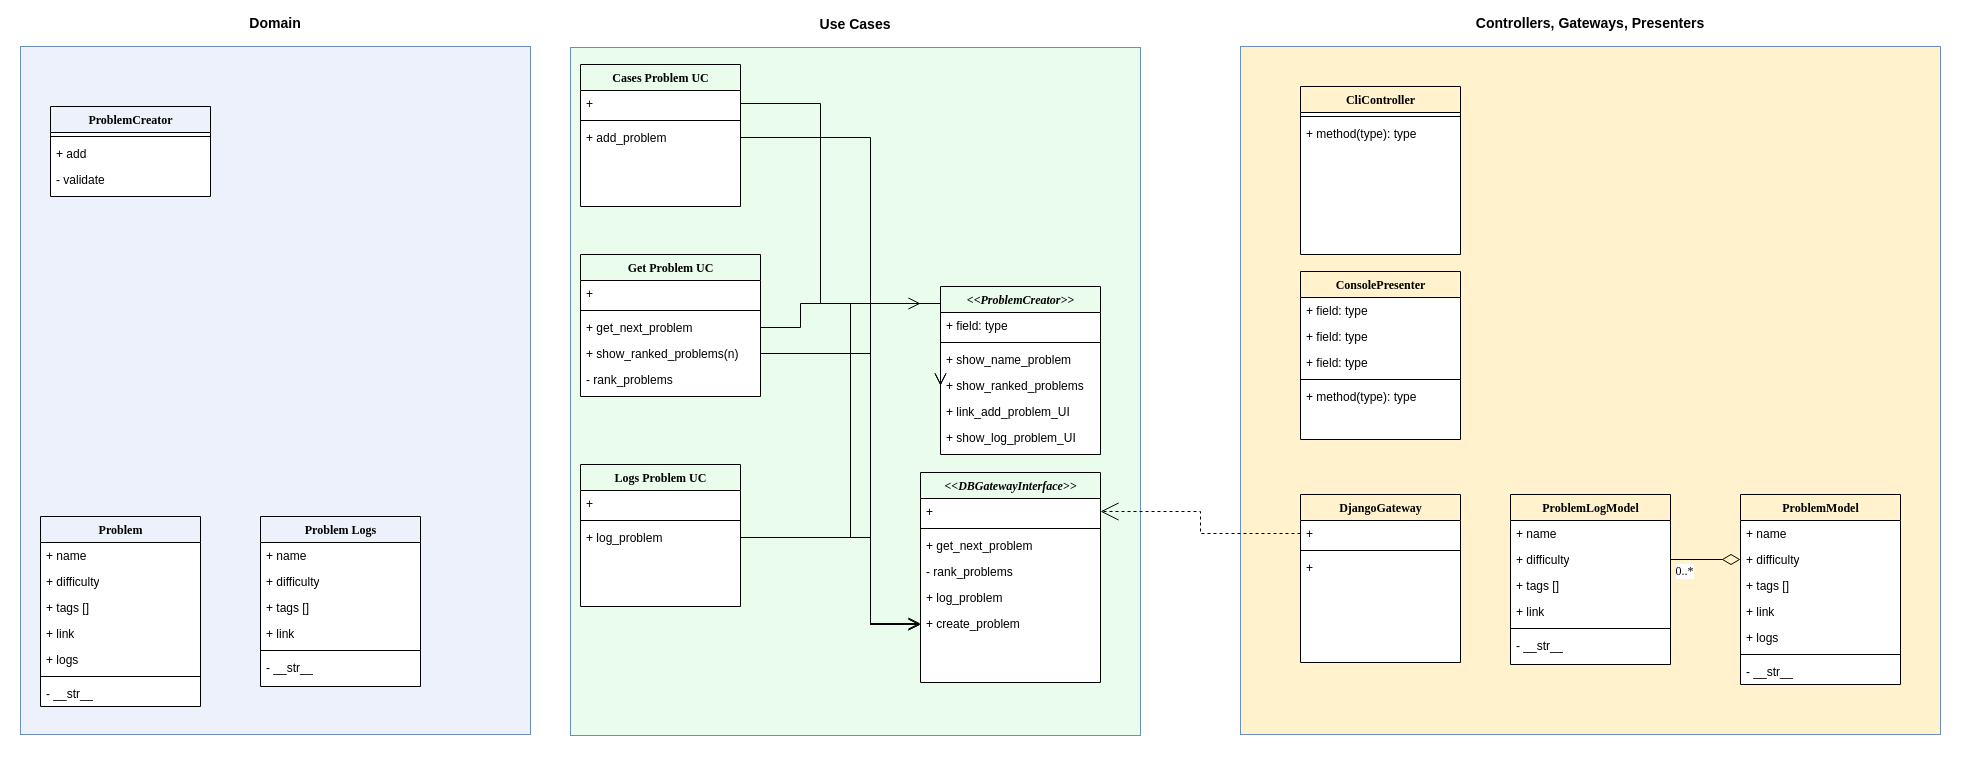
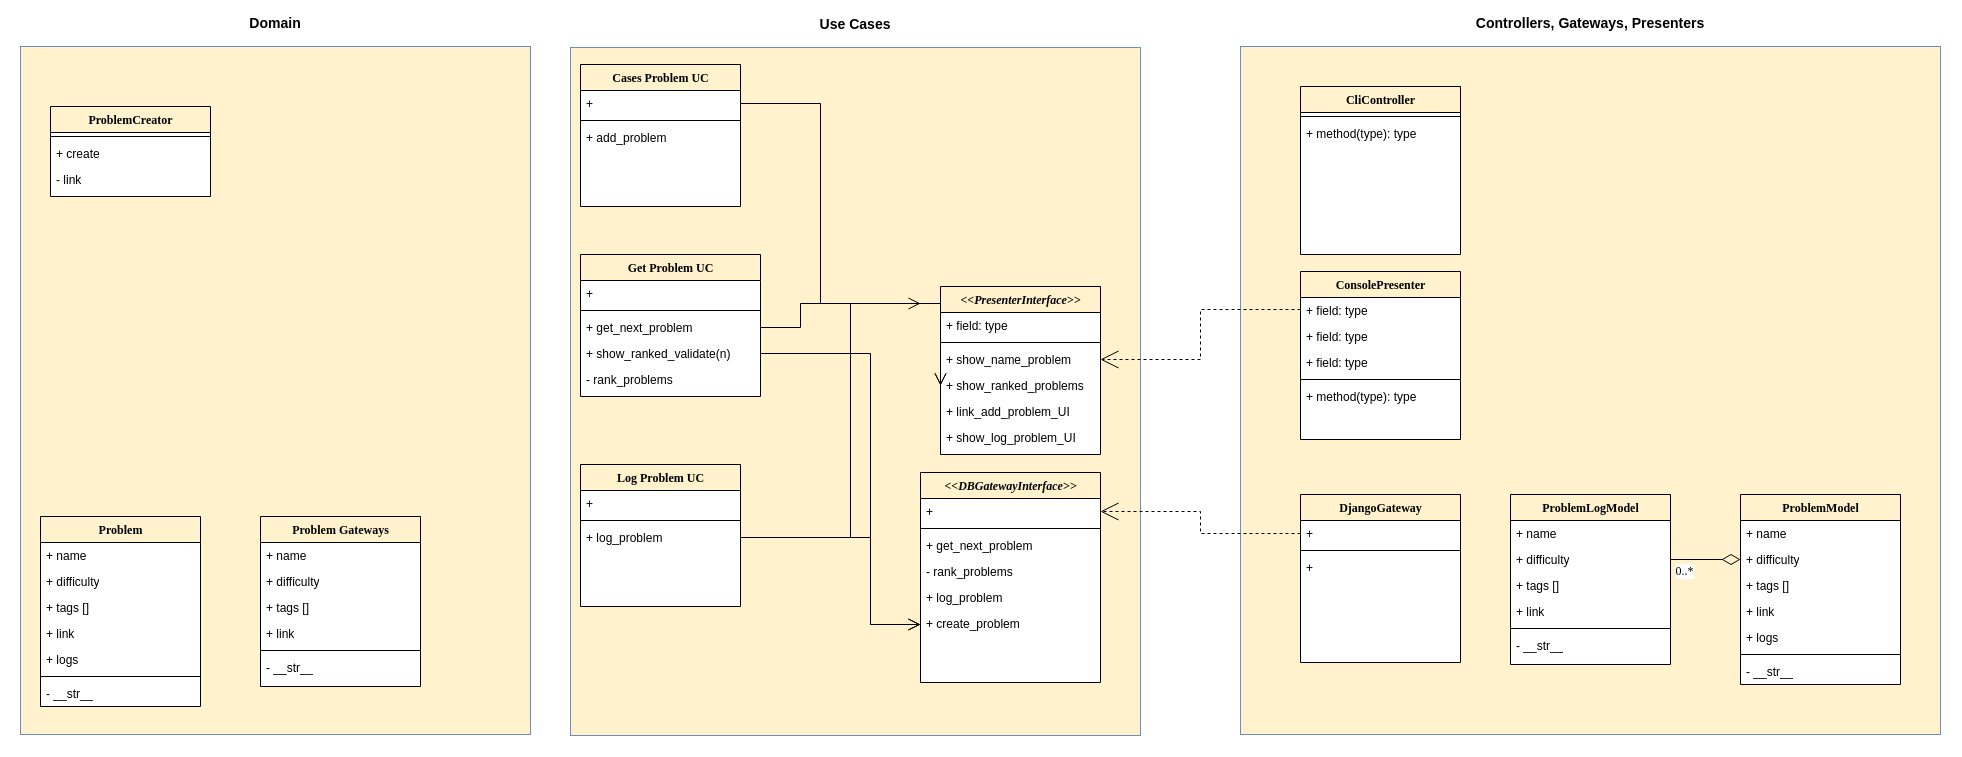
- <mxCell id="85" value="+ add" style="text;html=1;strokeColor=none;fillColor=none;align=left;verticalAlign=top;spacingLeft=4;spacingRight=4;whiteSpace=wrap;overflow=hidden;rotatable=0;points=[[0,0.5],[1,0.5]];portConstraint=eastwest;" parent="83" vertex="1"><mxGeometry y="34" width="160" height="26" as="geometry" /></mxCell>
+ <mxCell id="85" value="+ create" style="text;html=1;strokeColor=none;fillColor=none;align=left;verticalAlign=top;spacingLeft=4;spacingRight=4;whiteSpace=wrap;overflow=hidden;rotatable=0;points=[[0,0.5],[1,0.5]];portConstraint=eastwest;" parent="83" vertex="1"><mxGeometry y="34" width="160" height="26" as="geometry" /></mxCell>
- <mxCell id="80" style="edgeStyle=orthogonalEdgeStyle;rounded=0;html=1;labelBackgroundColor=none;startArrow=none;startFill=0;startSize=10;endArrow=open;endFill=0;endSize=10;fontFamily=Verdana;fontSize=12;exitX=1;exitY=0.5;exitDx=0;exitDy=0;entryX=0;entryY=0.5;entryDx=0;entryDy=0;" parent="1" source="8" target="53" edge="1"><mxGeometry relative="1" as="geometry"><mxPoint x="740" y="146" as="sourcePoint" /><mxPoint x="920" y="346" as="targetPoint" /><Array as="points"><mxPoint x="870" y="111" /><mxPoint x="870" y="597" /></Array></mxGeometry></mxCell>
- <mxCell id="86" value="- validate" style="text;html=1;strokeColor=none;fillColor=none;align=left;verticalAlign=top;spacingLeft=4;spacingRight=4;whiteSpace=wrap;overflow=hidden;rotatable=0;points=[[0,0.5],[1,0.5]];portConstraint=eastwest;" parent="83" vertex="1"><mxGeometry y="60" width="160" height="26" as="geometry" /></mxCell>
+ <mxCell id="86" value="- link" style="text;html=1;strokeColor=none;fillColor=none;align=left;verticalAlign=top;spacingLeft=4;spacingRight=4;whiteSpace=wrap;overflow=hidden;rotatable=0;points=[[0,0.5],[1,0.5]];portConstraint=eastwest;" parent="83" vertex="1"><mxGeometry y="60" width="160" height="26" as="geometry" /></mxCell>
- <mxCell id="40" value="&lt;i&gt;&amp;lt;&amp;lt;ProblemCreator&amp;gt;&amp;gt;&lt;/i&gt;" style="swimlane;html=1;fontStyle=1;align=center;verticalAlign=top;childLayout=stackLayout;horizontal=1;startSize=26;horizontalStack=0;resizeParent=1;resizeLast=0;collapsible=1;marginBottom=0;swimlaneFillColor=#ffffff;rounded=0;shadow=0;comic=0;labelBackgroundColor=none;strokeWidth=1;fillColor=none;fontFamily=Verdana;fontSize=12" parent="1" vertex="1"><mxGeometry x="940" y="260" width="160" height="168" as="geometry" /></mxCell>
+ <mxCell id="40" value="&lt;i&gt;&amp;lt;&amp;lt;PresenterInterface&amp;gt;&amp;gt;&lt;/i&gt;" style="swimlane;html=1;fontStyle=1;align=center;verticalAlign=top;childLayout=stackLayout;horizontal=1;startSize=26;horizontalStack=0;resizeParent=1;resizeLast=0;collapsible=1;marginBottom=0;swimlaneFillColor=#ffffff;rounded=0;shadow=0;comic=0;labelBackgroundColor=none;strokeWidth=1;fillColor=none;fontFamily=Verdana;fontSize=12" parent="1" vertex="1"><mxGeometry x="940" y="260" width="160" height="168" as="geometry" /></mxCell>
+ <mxCell id="28" style="edgeStyle=orthogonalEdgeStyle;rounded=0;html=1;dashed=1;labelBackgroundColor=none;startArrow=none;startFill=0;startSize=8;endArrow=open;endFill=0;endSize=16;fontFamily=Verdana;fontSize=12;entryX=1;entryY=0.5;entryDx=0;entryDy=0;" parent="1" source="29" edge="1" target="43"><mxGeometry relative="1" as="geometry"><Array as="points"><mxPoint x="1200" y="283" /><mxPoint x="1200" y="333" /></Array><mxPoint x="1080" y="243" as="targetPoint" /></mxGeometry></mxCell>
- <mxCell id="58" value="+ show_ranked_problems(n)" style="text;html=1;strokeColor=none;fillColor=none;align=left;verticalAlign=top;spacingLeft=4;spacingRight=4;whiteSpace=wrap;overflow=hidden;rotatable=0;points=[[0,0.5],[1,0.5]];portConstraint=eastwest;" parent="54" vertex="1"><mxGeometry y="86" width="180" height="26" as="geometry" /></mxCell>
+ <mxCell id="58" value="+ show_ranked_validate(n)" style="text;html=1;strokeColor=none;fillColor=none;align=left;verticalAlign=top;spacingLeft=4;spacingRight=4;whiteSpace=wrap;overflow=hidden;rotatable=0;points=[[0,0.5],[1,0.5]];portConstraint=eastwest;" parent="54" vertex="1"><mxGeometry y="86" width="180" height="26" as="geometry" /></mxCell>
- <mxCell id="3" value="&lt;h3&gt;Domain&lt;/h3&gt;" style="rounded=0;whiteSpace=wrap;html=1;strokeColor=#6c8ebf;fillColor=#EDF1FC;align=center;labelPosition=center;verticalLabelPosition=top;verticalAlign=bottom;spacing=0;" parent="1" vertex="1"><mxGeometry x="20" y="20" width="510" height="688" as="geometry" /></mxCell>
+ <mxCell id="3" value="&lt;h3&gt;Domain&lt;/h3&gt;" style="rounded=0;whiteSpace=wrap;html=1;strokeColor=#6c8ebf;fillColor=#fff2cc;align=center;labelPosition=center;verticalLabelPosition=top;verticalAlign=bottom;spacing=0;" parent="1" vertex="1"><mxGeometry x="20" y="20" width="510" height="688" as="geometry" /></mxCell>
- <mxCell id="2" value="&lt;h3&gt;Use Cases&lt;/h3&gt;" style="rounded=0;whiteSpace=wrap;html=1;strokeColor=#6c8ebf;align=center;labelPosition=center;verticalLabelPosition=top;verticalAlign=bottom;spacing=0;fillColor=#EAFCEC;" parent="1" vertex="1"><mxGeometry x="570" y="21" width="570" height="688" as="geometry" /></mxCell>
+ <mxCell id="2" value="&lt;h3&gt;Use Cases&lt;/h3&gt;" style="rounded=0;whiteSpace=wrap;html=1;strokeColor=#6c8ebf;align=center;labelPosition=center;verticalLabelPosition=top;verticalAlign=bottom;spacing=0;fillColor=#fff2cc;" parent="1" vertex="1"><mxGeometry x="570" y="21" width="570" height="688" as="geometry" /></mxCell>
- <mxCell id="24" value="Logs Problem UC" style="swimlane;html=1;fontStyle=1;align=center;verticalAlign=top;childLayout=stackLayout;horizontal=1;startSize=26;horizontalStack=0;resizeParent=1;resizeLast=0;collapsible=1;marginBottom=0;swimlaneFillColor=#ffffff;rounded=0;shadow=0;comic=0;labelBackgroundColor=none;strokeWidth=1;fillColor=none;fontFamily=Verdana;fontSize=12" parent="1" vertex="1"><mxGeometry x="580" y="438" width="160" height="142" as="geometry" /></mxCell>
+ <mxCell id="24" value="Log Problem UC" style="swimlane;html=1;fontStyle=1;align=center;verticalAlign=top;childLayout=stackLayout;horizontal=1;startSize=26;horizontalStack=0;resizeParent=1;resizeLast=0;collapsible=1;marginBottom=0;swimlaneFillColor=#ffffff;rounded=0;shadow=0;comic=0;labelBackgroundColor=none;strokeWidth=1;fillColor=none;fontFamily=Verdana;fontSize=12" parent="1" vertex="1"><mxGeometry x="580" y="438" width="160" height="142" as="geometry" /></mxCell>
- <mxCell id="17" value="Problem Logs" style="swimlane;html=1;fontStyle=1;align=center;verticalAlign=top;childLayout=stackLayout;horizontal=1;startSize=26;horizontalStack=0;resizeParent=1;resizeLast=0;collapsible=1;marginBottom=0;swimlaneFillColor=#ffffff;rounded=0;shadow=0;comic=0;labelBackgroundColor=none;strokeWidth=1;fillColor=none;fontFamily=Verdana;fontSize=12" parent="1" vertex="1"><mxGeometry x="260" y="490" width="160" height="170" as="geometry" /></mxCell>
+ <mxCell id="17" value="Problem Gateways" style="swimlane;html=1;fontStyle=1;align=center;verticalAlign=top;childLayout=stackLayout;horizontal=1;startSize=26;horizontalStack=0;resizeParent=1;resizeLast=0;collapsible=1;marginBottom=0;swimlaneFillColor=#ffffff;rounded=0;shadow=0;comic=0;labelBackgroundColor=none;strokeWidth=1;fillColor=none;fontFamily=Verdana;fontSize=12" parent="1" vertex="1"><mxGeometry x="260" y="490" width="160" height="170" as="geometry" /></mxCell>
